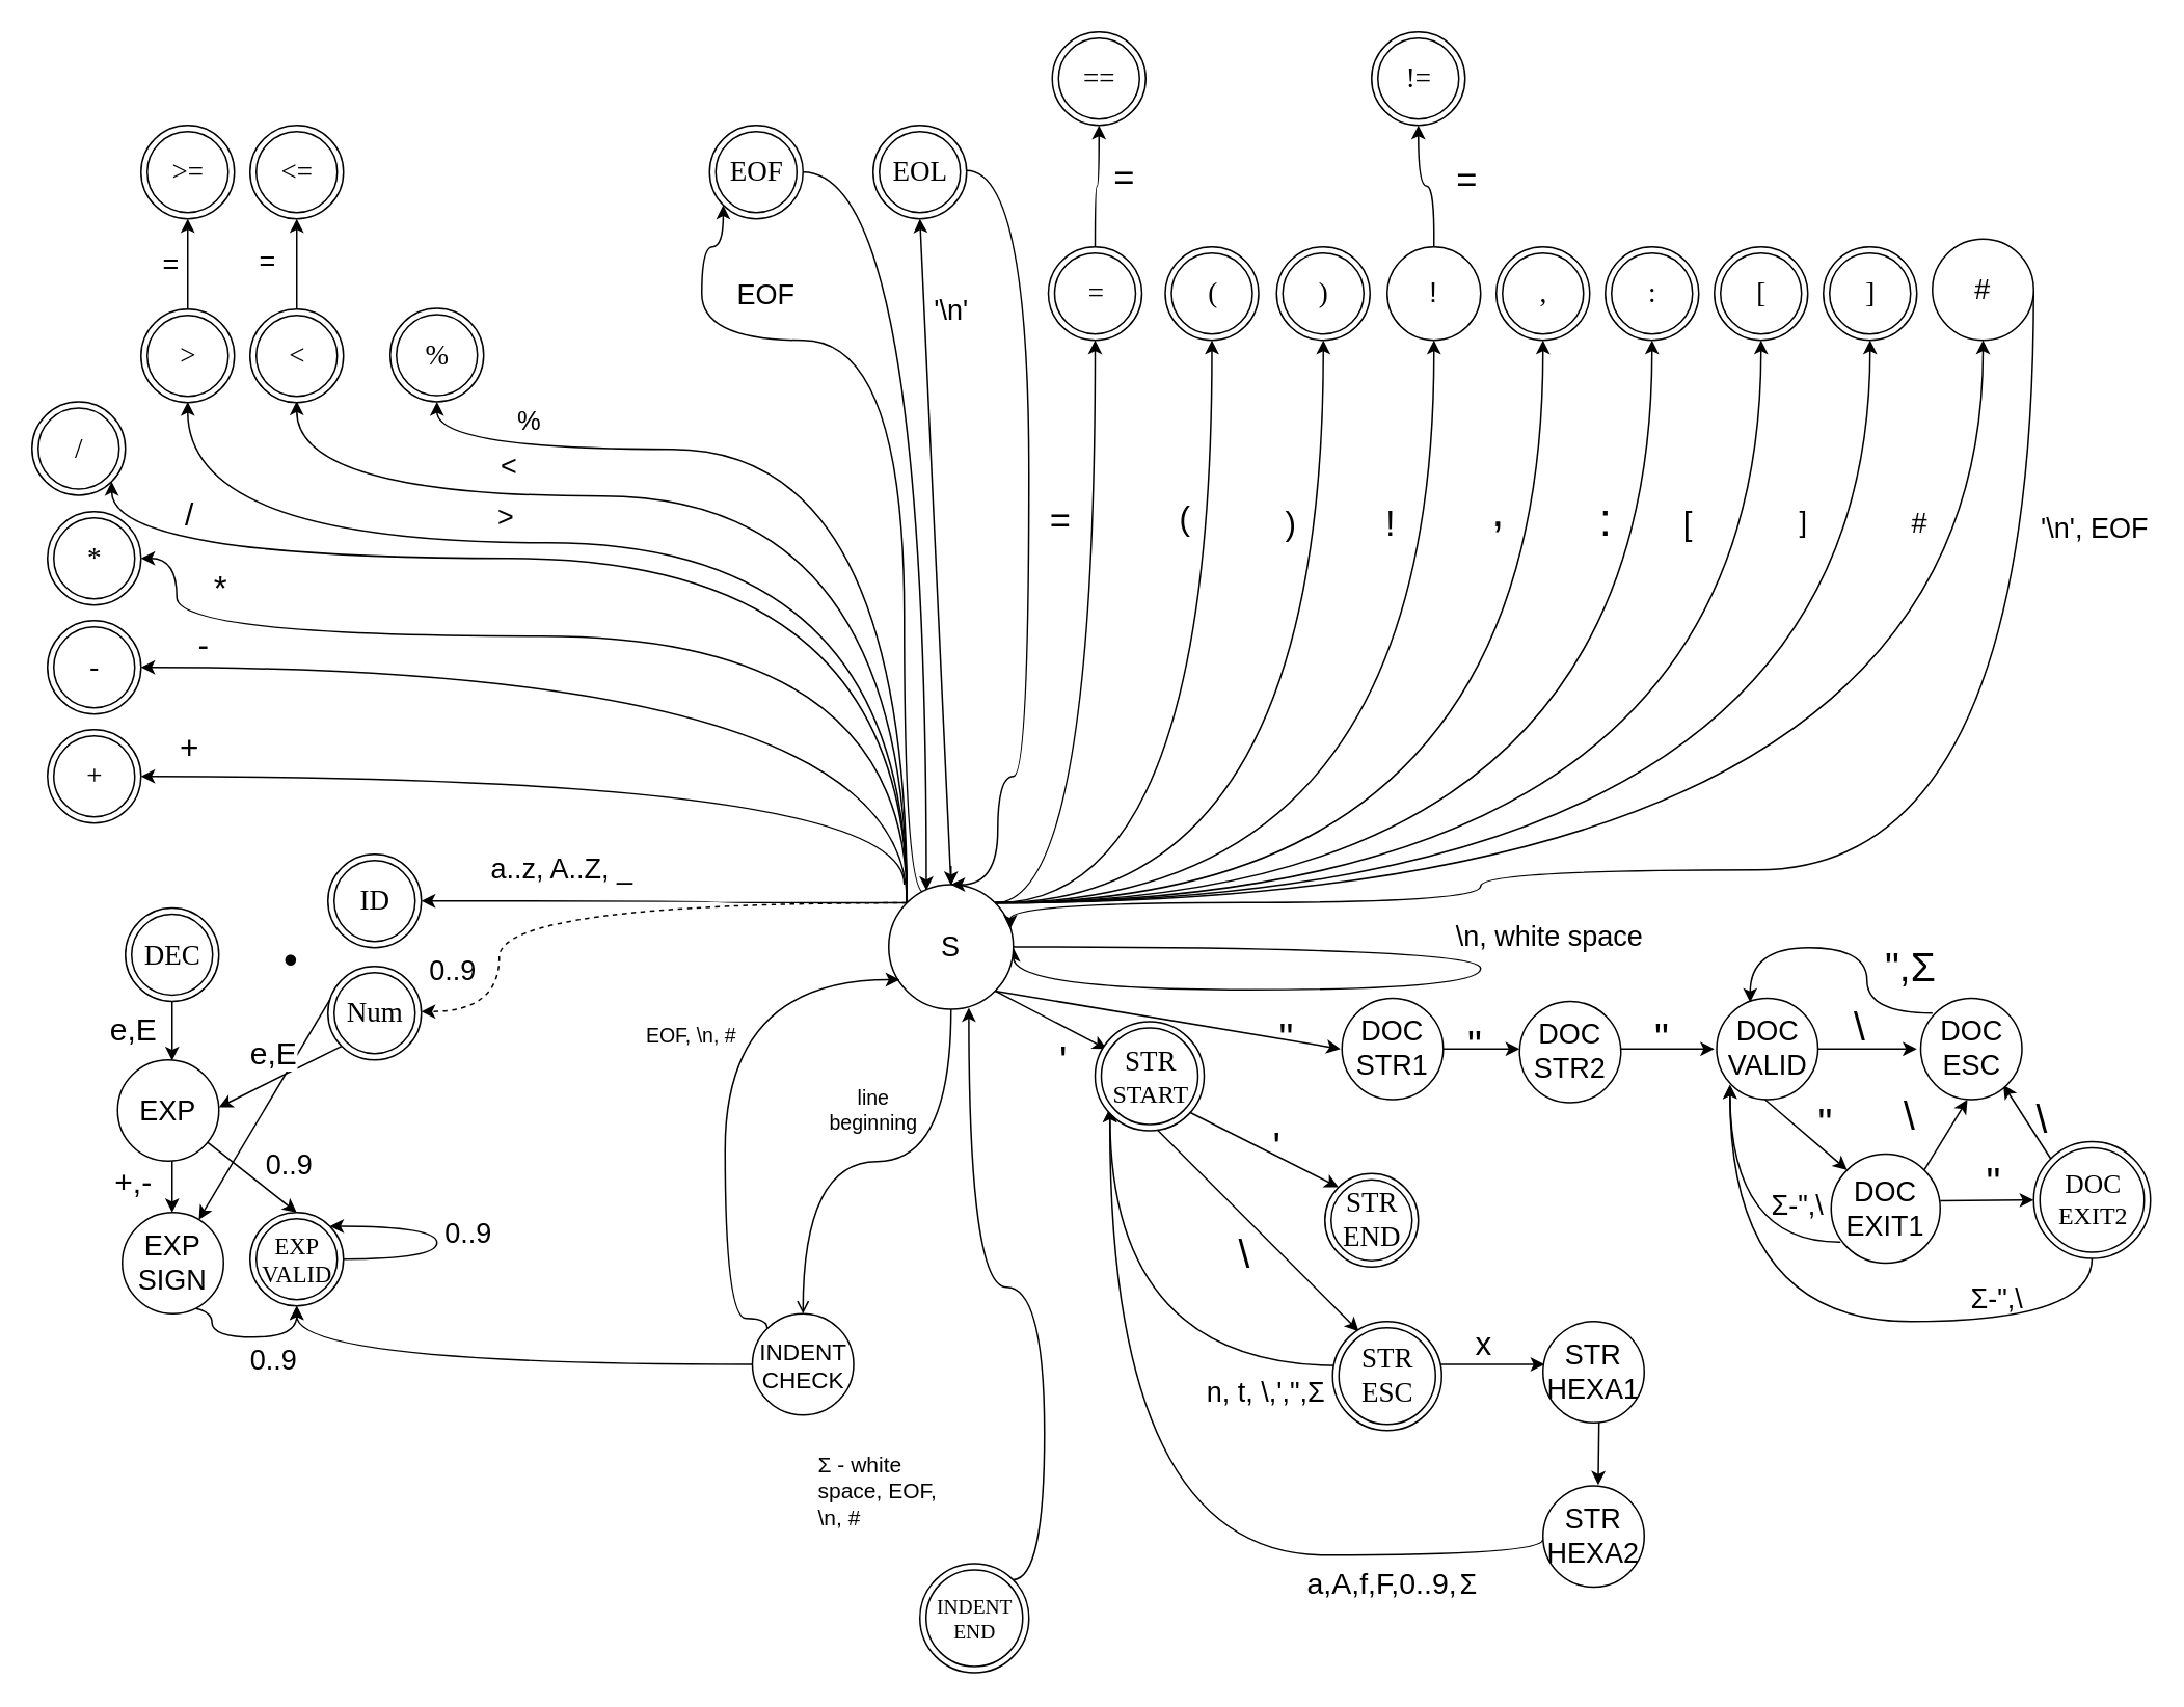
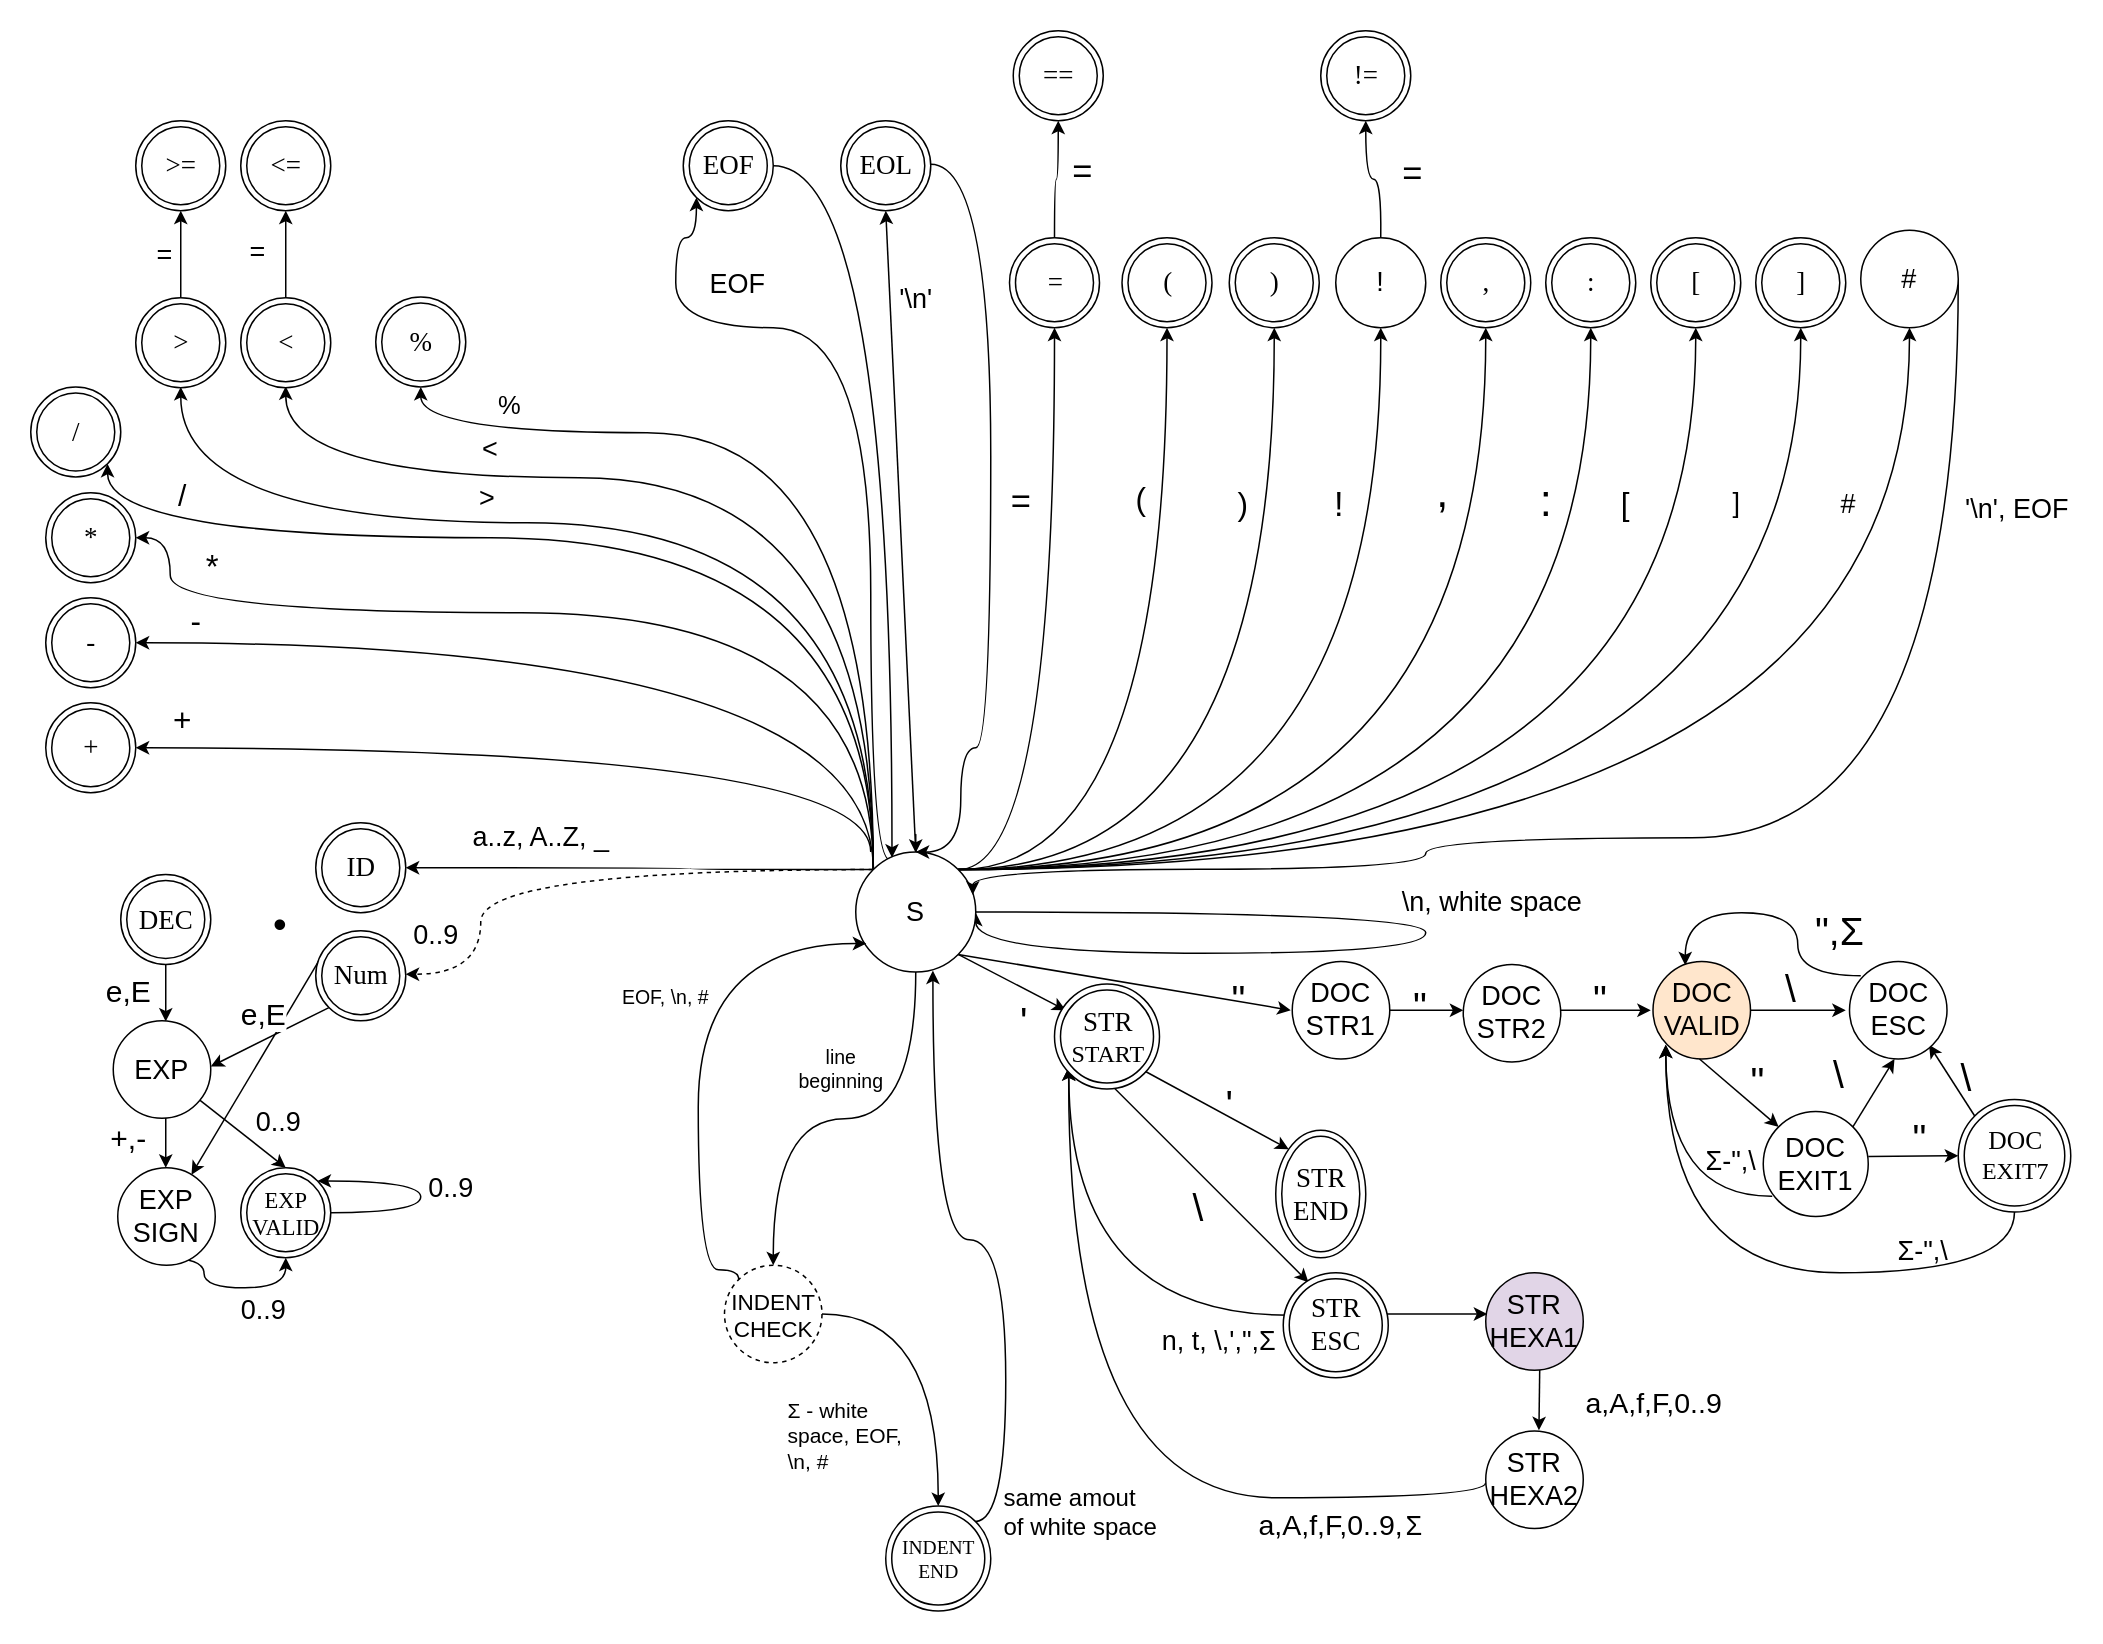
- <mxCell id="151" value="&lt;div&gt;DOC&lt;/div&gt;&lt;div&gt;VALID&lt;br&gt;&lt;/div&gt;" style="ellipse;whiteSpace=wrap;html=1;aspect=fixed;fontSize=18;" parent="1" vertex="1"><mxGeometry x="1101.5" y="640.5" width="65" height="65" as="geometry" /></mxCell>
+ <mxCell id="151" value="&lt;div&gt;DOC&lt;/div&gt;&lt;div&gt;VALID&lt;br&gt;&lt;/div&gt;" style="ellipse;whiteSpace=wrap;html=1;aspect=fixed;fontSize=18;fillColor=#ffe6cc;" parent="1" vertex="1"><mxGeometry x="1101.5" y="640.5" width="65" height="65" as="geometry" /></mxCell>
- <mxCell id="123" value="&lt;div style=&quot;font-size: 17px&quot;&gt;DOC&lt;/div&gt;&lt;div style=&quot;font-size: 16px&quot;&gt;EXIT2&lt;/div&gt;" style="ellipse;shape=doubleEllipse;html=1;dashed=0;whitespace=wrap;aspect=fixed;fontFamily=Verdana;fontSize=17;" parent="1" vertex="1"><mxGeometry x="1305" y="732.5" width="75" height="75" as="geometry" /></mxCell>
+ <mxCell id="123" value="&lt;div style=&quot;font-size: 17px&quot;&gt;DOC&lt;/div&gt;&lt;div style=&quot;font-size: 16px&quot;&gt;EXIT7&lt;/div&gt;" style="ellipse;shape=doubleEllipse;html=1;dashed=0;whitespace=wrap;aspect=fixed;fontFamily=Verdana;fontSize=17;" parent="1" vertex="1"><mxGeometry x="1305" y="732.5" width="75" height="75" as="geometry" /></mxCell>
- <mxCell id="73" value="&lt;div&gt;STR&lt;/div&gt;&lt;div&gt;END&lt;br&gt;&lt;/div&gt;" style="ellipse;shape=doubleEllipse;html=1;dashed=0;whitespace=wrap;aspect=fixed;fontFamily=Verdana;fontSize=18;" parent="1" vertex="1"><mxGeometry x="850" y="753" width="60" height="60" as="geometry" /></mxCell>
+ <mxCell id="73" value="&lt;div&gt;STR&lt;/div&gt;&lt;div&gt;END&lt;br&gt;&lt;/div&gt;" style="ellipse;shape=doubleEllipse;html=1;dashed=0;whitespace=wrap;aspect=fixed;fontFamily=Verdana;fontSize=18;" parent="1" vertex="1"><mxGeometry x="850" y="753" width="60" height="85" as="geometry" /></mxCell>
- <mxCell id="23" style="edgeStyle=orthogonalEdgeStyle;curved=1;orthogonalLoop=1;jettySize=auto;html=1;exitX=0.5;exitY=1;exitDx=0;exitDy=0;fontSize=29;endArrow=open;" parent="1" source="37" target="142" edge="1"><mxGeometry relative="1" as="geometry"><mxPoint x="525" y="828" as="targetPoint" /></mxGeometry></mxCell>
+ <mxCell id="23" style="edgeStyle=orthogonalEdgeStyle;curved=1;orthogonalLoop=1;jettySize=auto;html=1;exitX=0.5;exitY=1;exitDx=0;exitDy=0;fontSize=29;" parent="1" source="37" target="142" edge="1"><mxGeometry relative="1" as="geometry"><mxPoint x="525" y="828" as="targetPoint" /></mxGeometry></mxCell>
- <mxCell id="104" value="&lt;font style=&quot;font-size: 21px&quot;&gt;x&lt;/font&gt;" style="text;html=1;resizable=0;points=[];autosize=1;align=left;verticalAlign=top;spacingTop=-4;fontSize=26;" parent="1" vertex="1"><mxGeometry x="945" y="843" width="30" height="30" as="geometry" /></mxCell>
- <mxCell id="61" style="edgeStyle=orthogonalEdgeStyle;curved=1;orthogonalLoop=1;jettySize=auto;html=1;fontSize=29;" parent="1" source="142" target="136" edge="1"><mxGeometry relative="1" as="geometry"><mxPoint x="570" y="873" as="sourcePoint" /></mxGeometry></mxCell>
+ <mxCell id="61" style="edgeStyle=orthogonalEdgeStyle;curved=1;orthogonalLoop=1;jettySize=auto;html=1;entryX=0.5;entryY=0;entryDx=0;entryDy=0;fontSize=29;" parent="1" source="142" target="63" edge="1"><mxGeometry relative="1" as="geometry"><mxPoint x="570" y="873" as="sourcePoint" /></mxGeometry></mxCell>
- <mxCell id="142" value="&lt;div style=&quot;font-size: 15px&quot;&gt;INDENT&lt;/div&gt;&lt;div style=&quot;font-size: 15px&quot;&gt;CHECK&lt;br&gt;&lt;/div&gt;" style="ellipse;whiteSpace=wrap;html=1;aspect=fixed;fontSize=18;" parent="1" vertex="1"><mxGeometry x="482.5" y="843" width="65" height="65" as="geometry" /></mxCell>
+ <mxCell id="142" value="&lt;div style=&quot;font-size: 15px&quot;&gt;INDENT&lt;/div&gt;&lt;div style=&quot;font-size: 15px&quot;&gt;CHECK&lt;br&gt;&lt;/div&gt;" style="ellipse;whiteSpace=wrap;html=1;aspect=fixed;fontSize=18;dashed=1;" parent="1" vertex="1"><mxGeometry x="482.5" y="843" width="65" height="65" as="geometry" /></mxCell>
- <mxCell id="155" value="&lt;div&gt;STR&lt;/div&gt;&lt;div&gt;HEXA1&lt;br&gt;&lt;/div&gt;" style="ellipse;whiteSpace=wrap;html=1;aspect=fixed;fontSize=18;" parent="1" vertex="1"><mxGeometry x="990" y="848" width="65" height="65" as="geometry" /></mxCell>
+ <mxCell id="155" value="&lt;div&gt;STR&lt;/div&gt;&lt;div&gt;HEXA1&lt;br&gt;&lt;/div&gt;" style="ellipse;whiteSpace=wrap;html=1;aspect=fixed;fontSize=18;fillColor=#e1d5e7;" parent="1" vertex="1"><mxGeometry x="990" y="848" width="65" height="65" as="geometry" /></mxCell>
+ <mxCell id="106" value="a,A,f,F,0..9" style="text;html=1;resizable=0;points=[];autosize=1;align=left;verticalAlign=top;spacingTop=-4;fontSize=19;" parent="1" vertex="1"><mxGeometry x="1055" y="922" width="110" height="20" as="geometry" /></mxCell>
+ <mxCell id="143" value="&lt;div style=&quot;font-size: 16px&quot;&gt;&lt;font style=&quot;font-size: 16px&quot;&gt;same amout&lt;/font&gt;&lt;/div&gt;&lt;div style=&quot;font-size: 16px&quot;&gt;&lt;font style=&quot;font-size: 16px&quot;&gt; of white space&lt;/font&gt;&lt;/div&gt;" style="text;html=1;resizable=0;points=[];autosize=1;align=left;verticalAlign=top;spacingTop=-4;fontSize=26;" parent="1" vertex="1"><mxGeometry x="666.5" y="986" width="120" height="60" as="geometry" /></mxCell>
